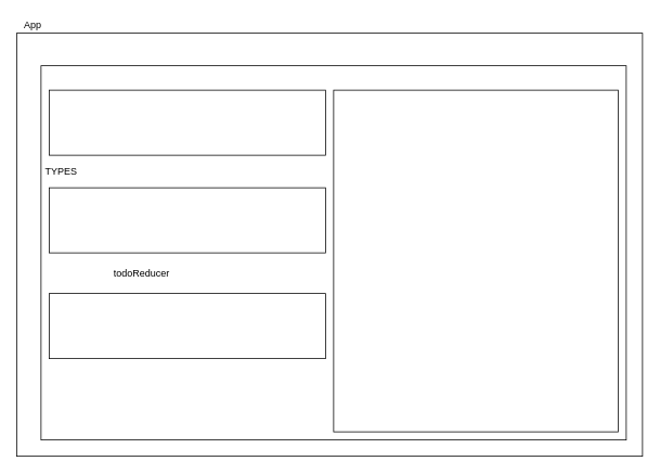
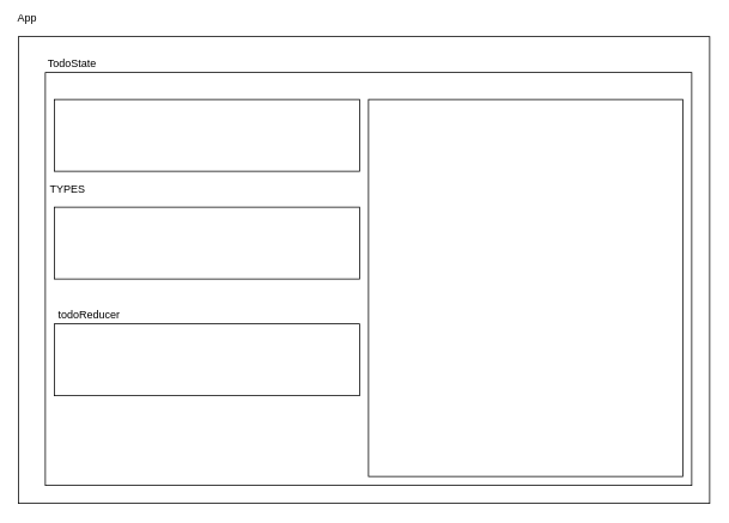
- <mxCell id="3" value="App" style="text;html=1;strokeColor=none;fillColor=none;align=center;verticalAlign=middle;whiteSpace=wrap;rounded=0;" vertex="1" parent="1"><mxGeometry x="20" y="20" width="40" height="20" as="geometry" /></mxCell>
+ <mxCell id="3" value="App" style="text;html=1;strokeColor=none;fillColor=none;align=center;verticalAlign=middle;whiteSpace=wrap;rounded=0;" vertex="1" parent="1"><mxGeometry x="10" y="10" width="40" height="20" as="geometry" /></mxCell>
+ <mxCell id="5" value="TodoState" style="text;html=1;strokeColor=none;fillColor=none;align=center;verticalAlign=middle;whiteSpace=wrap;rounded=0;" vertex="1" parent="1"><mxGeometry x="60" y="60" width="40" height="20" as="geometry" /></mxCell>
- <mxCell id="9" value="todoReducer" style="text;html=1;strokeColor=none;fillColor=none;align=center;verticalAlign=middle;whiteSpace=wrap;rounded=0;" vertex="1" parent="1"><mxGeometry x="135" y="325" width="78" height="20" as="geometry" /></mxCell>
+ <mxCell id="9" value="todoReducer" style="text;html=1;strokeColor=none;fillColor=none;align=center;verticalAlign=middle;whiteSpace=wrap;rounded=0;" vertex="1" parent="1"><mxGeometry x="60" y="340" width="78" height="20" as="geometry" /></mxCell>
